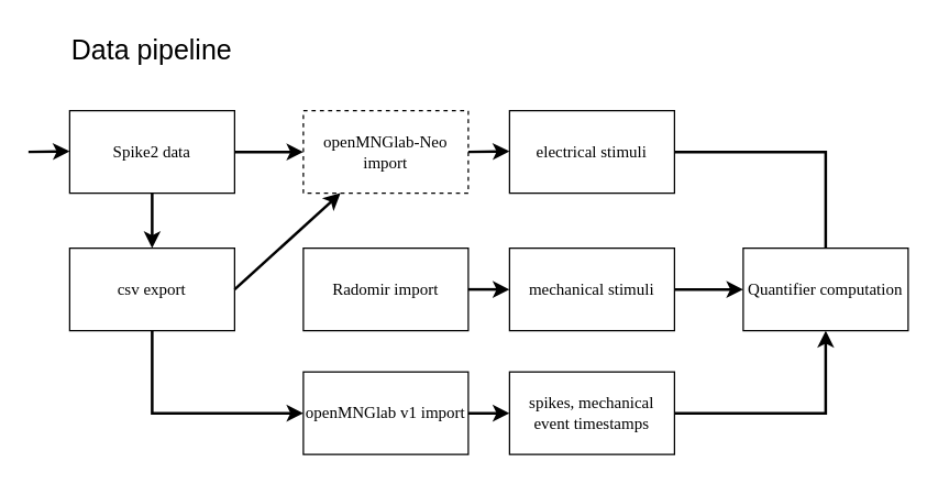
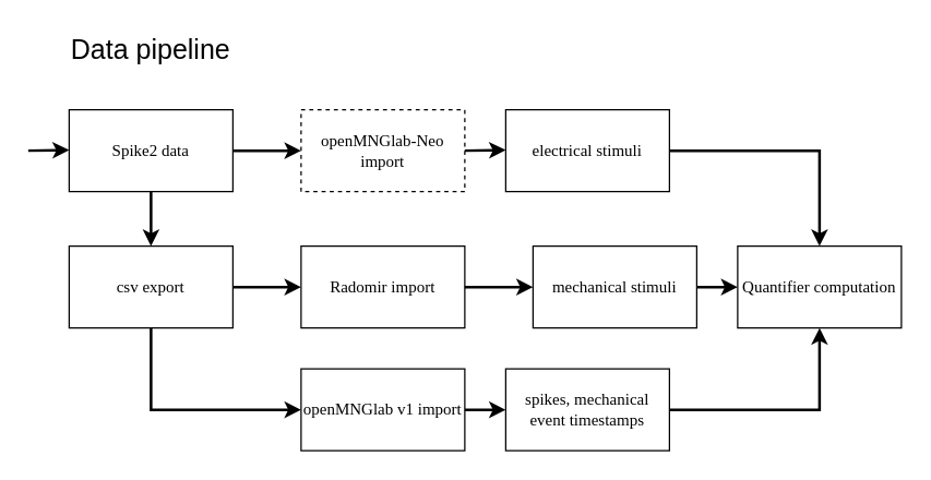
- <mxCell id="20" value="" style="edgeStyle=orthogonalEdgeStyle;rounded=0;orthogonalLoop=1;jettySize=auto;html=1;fontFamily=Verdana;fontSize=12;strokeWidth=2;exitX=1;exitY=0.5;exitDx=0;exitDy=0;entryX=0.5;entryY=0;entryDx=0;entryDy=0;endArrow=none;" edge="1" parent="1" source="10" target="15"><mxGeometry relative="1" as="geometry"><mxPoint x="520" y="120" as="sourcePoint" /><mxPoint x="570" y="120" as="targetPoint" /></mxGeometry></mxCell>
+ <mxCell id="20" value="" style="edgeStyle=orthogonalEdgeStyle;rounded=0;orthogonalLoop=1;jettySize=auto;html=1;fontFamily=Verdana;fontSize=12;strokeWidth=2;exitX=1;exitY=0.5;exitDx=0;exitDy=0;entryX=0.5;entryY=0;entryDx=0;entryDy=0;" edge="1" parent="1" source="10" target="15"><mxGeometry relative="1" as="geometry"><mxPoint x="520" y="120" as="sourcePoint" /><mxPoint x="570" y="120" as="targetPoint" /></mxGeometry></mxCell>
- <mxCell id="17" value="" style="endArrow=classic;html=1;rounded=0;fontFamily=Verdana;strokeWidth=2;exitX=1;exitY=0.5;exitDx=0;exitDy=0;" edge="1" parent="1" source="5" target="9"><mxGeometry width="50" height="50" relative="1" as="geometry"><mxPoint x="190" y="130" as="sourcePoint" /><mxPoint x="240" y="130" as="targetPoint" /></mxGeometry></mxCell>
+ <mxCell id="17" value="" style="endArrow=classic;html=1;rounded=0;fontFamily=Verdana;strokeWidth=2;exitX=1;exitY=0.5;exitDx=0;exitDy=0;entryX=0;entryY=0.5;entryDx=0;entryDy=0;" edge="1" parent="1" source="5" target="11"><mxGeometry width="50" height="50" relative="1" as="geometry"><mxPoint x="190" y="130" as="sourcePoint" /><mxPoint x="240" y="130" as="targetPoint" /></mxGeometry></mxCell>
- <mxCell id="13" value="mechanical stimuli" style="rounded=0;whiteSpace=wrap;html=1;fontFamily=Verdana;fontSize=12;" vertex="1" parent="1"><mxGeometry x="370" y="180" width="120" height="60" as="geometry" /></mxCell>
+ <mxCell id="13" value="mechanical stimuli" style="rounded=0;whiteSpace=wrap;html=1;fontFamily=Verdana;fontSize=12;" vertex="1" parent="1"><mxGeometry x="390" y="180" width="120" height="60" as="geometry" /></mxCell>
